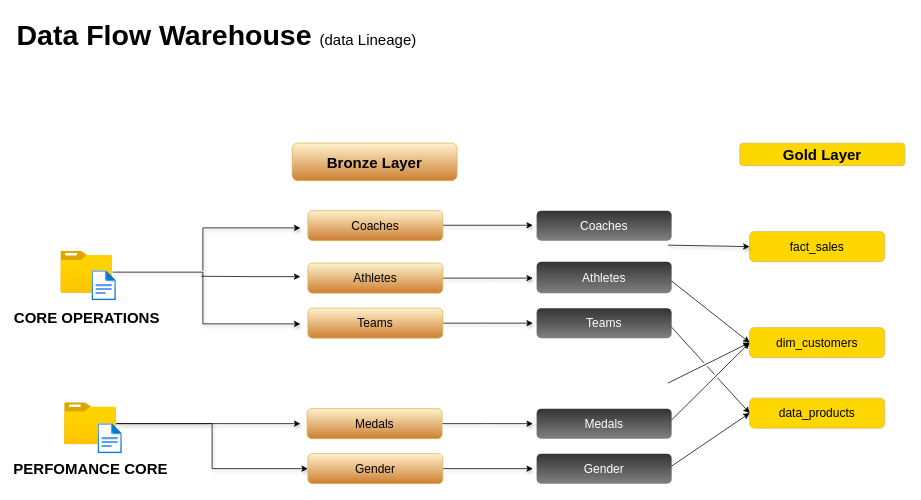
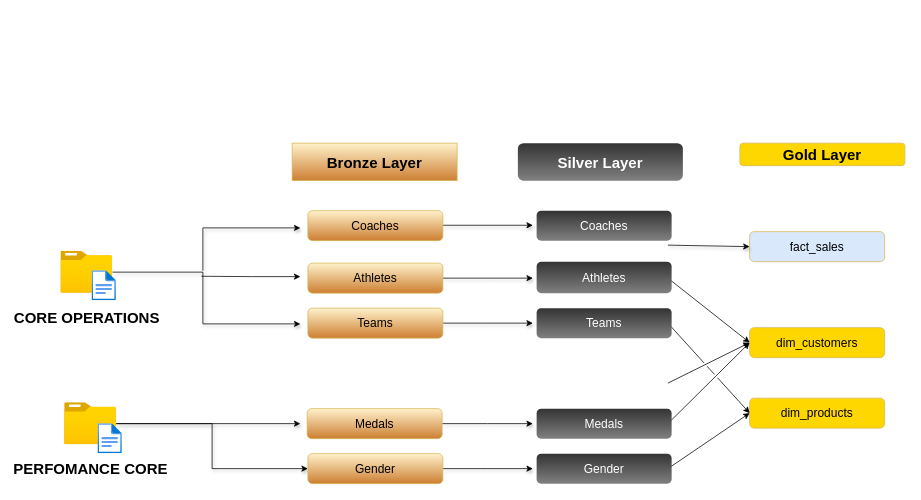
- <mxCell id="2" value="&lt;font style=&quot;&quot;&gt;&lt;b&gt;Data Flow Warehouse&amp;nbsp;&lt;/b&gt;&lt;font style=&quot;font-size: 20px;&quot;&gt;(data Lineage)&lt;/font&gt;&lt;br style=&quot;font-size: 38px;&quot;&gt;&lt;/font&gt;" style="text;html=1;strokeColor=none;fillColor=none;align=left;verticalAlign=middle;whiteSpace=wrap;rounded=0;fontSize=38;fontFamily=Helvetica;" vertex="1" parent="1"><mxGeometry x="20" y="20" width="570" height="54" as="geometry" /></mxCell>
- <mxCell id="8" value="Bronze Layer" style="rounded=1;whiteSpace=wrap;html=1;fillColor=#fff2cc;strokeColor=#d6b656;fontSize=20;fontStyle=1;gradientColor=#CD7F32;" vertex="1" parent="1"><mxGeometry x="389" y="190" width="220" height="50" as="geometry" /></mxCell>
+ <mxCell id="8" value="Bronze Layer" style="whiteSpace=wrap;html=1;fillColor=#fff2cc;strokeColor=#d6b656;fontSize=20;fontStyle=1;gradientColor=#CD7F32;rounded=0;" vertex="1" parent="1"><mxGeometry x="389" y="190" width="220" height="50" as="geometry" /></mxCell>
+ <mxCell id="31" value="Silver Layer" style="rounded=1;whiteSpace=wrap;html=1;fillColor=#333333;strokeColor=none;fontSize=20;fontStyle=1;gradientColor=#808080;fontColor=#FFFFFF;" vertex="1" parent="1"><mxGeometry x="690" y="190" width="220" height="50" as="geometry" /></mxCell>
- <mxCell id="20" value="fact_sales" style="rounded=1;whiteSpace=wrap;html=1;fillColor=#FFD700;strokeColor=#d6b656;fontSize=16;fontStyle=0;" vertex="1" parent="1"><mxGeometry x="999" y="308" width="180" height="40" as="geometry" /></mxCell>
+ <mxCell id="20" value="fact_sales" style="rounded=1;whiteSpace=wrap;html=1;fillColor=#dae8fc;strokeColor=#d6b656;fontSize=16;fontStyle=0;" vertex="1" parent="1"><mxGeometry x="999" y="308" width="180" height="40" as="geometry" /></mxCell>
- <mxCell id="22" value="data_products" style="rounded=1;whiteSpace=wrap;html=1;fillColor=#FFD700;strokeColor=#d6b656;fontSize=16;fontStyle=0;" vertex="1" parent="1"><mxGeometry x="999" y="530" width="180" height="40" as="geometry" /></mxCell>
+ <mxCell id="22" value="dim_products" style="rounded=1;whiteSpace=wrap;html=1;fillColor=#FFD700;strokeColor=#d6b656;fontSize=16;fontStyle=0;" vertex="1" parent="1"><mxGeometry x="999" y="530" width="180" height="40" as="geometry" /></mxCell>
